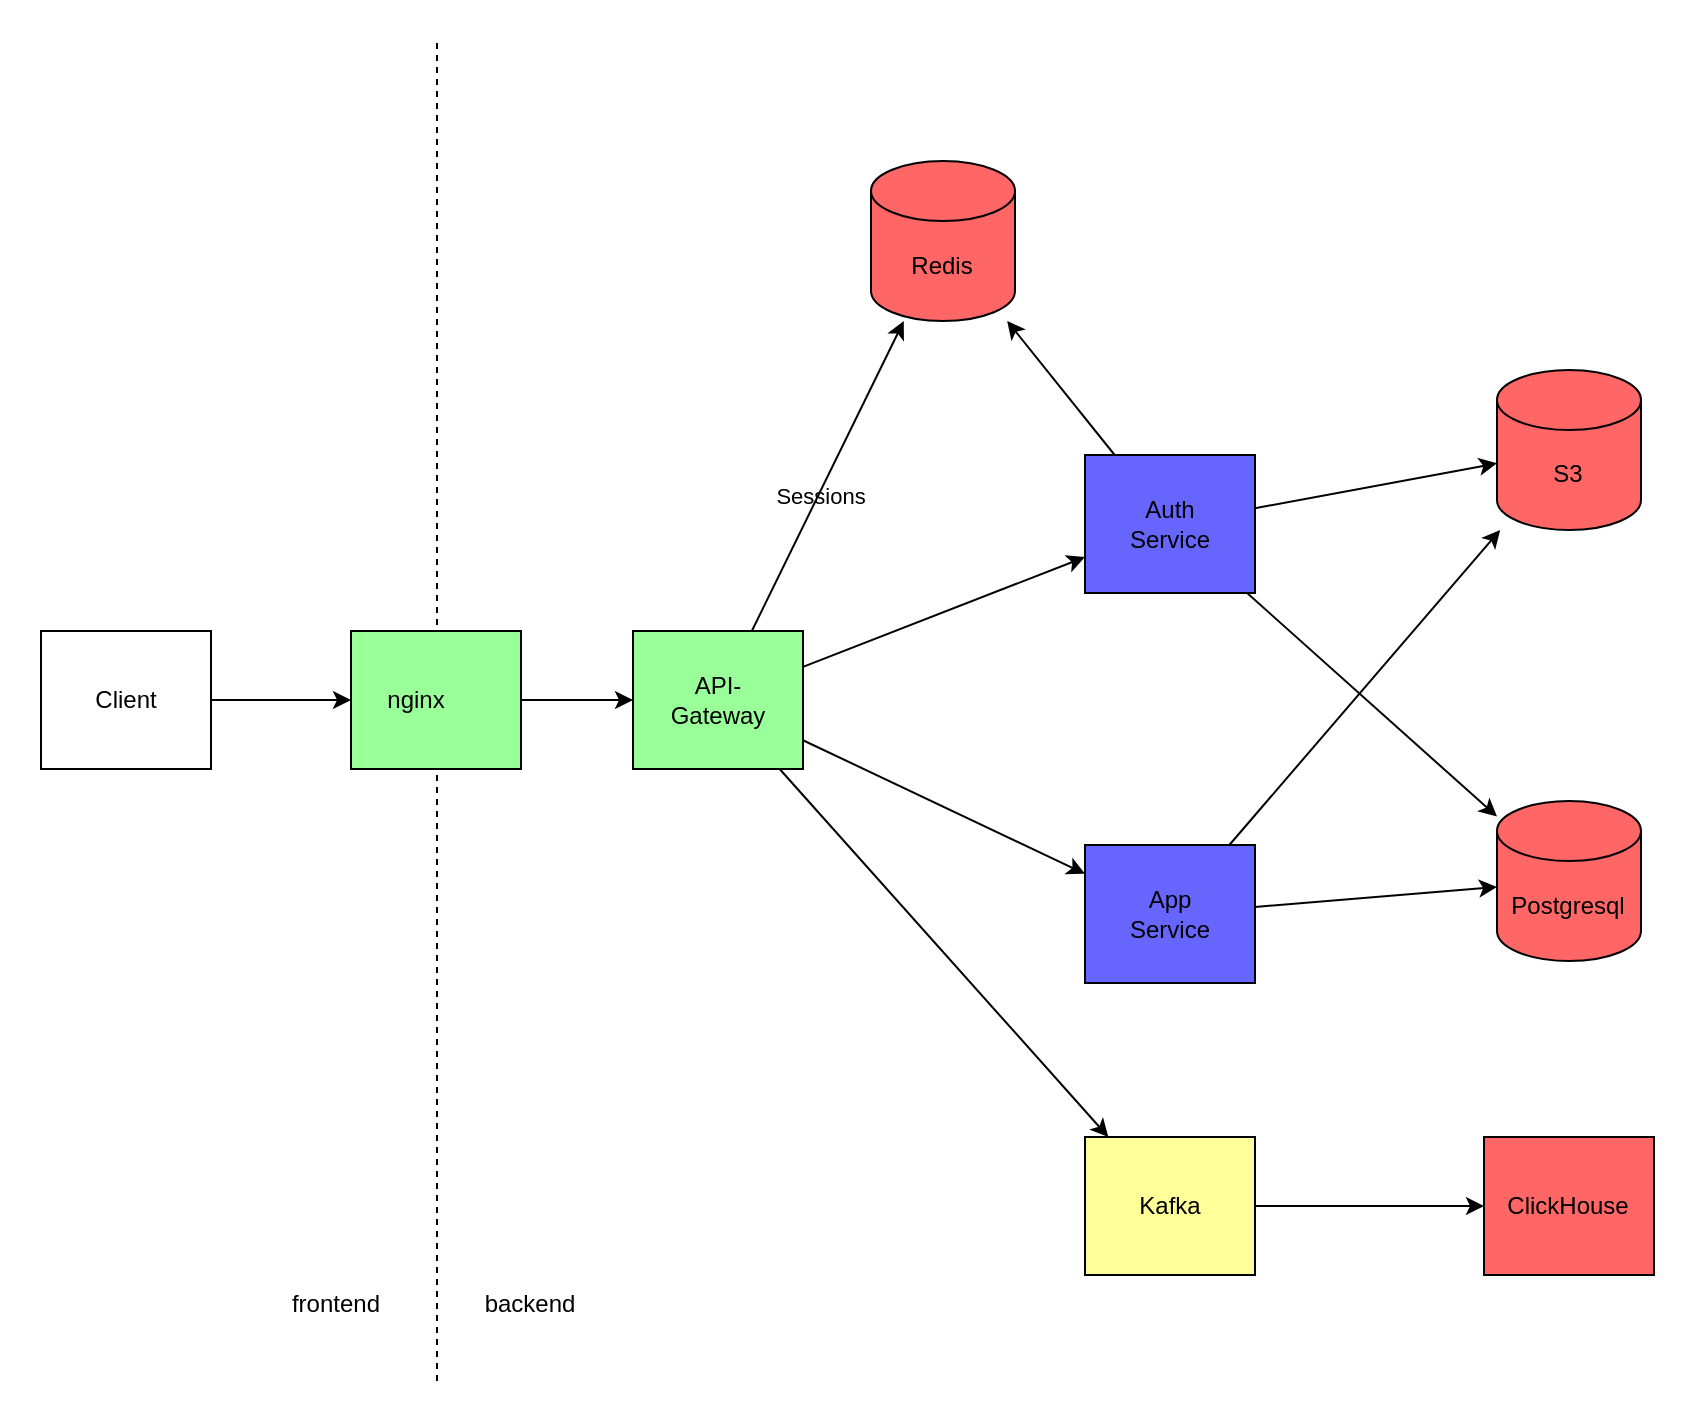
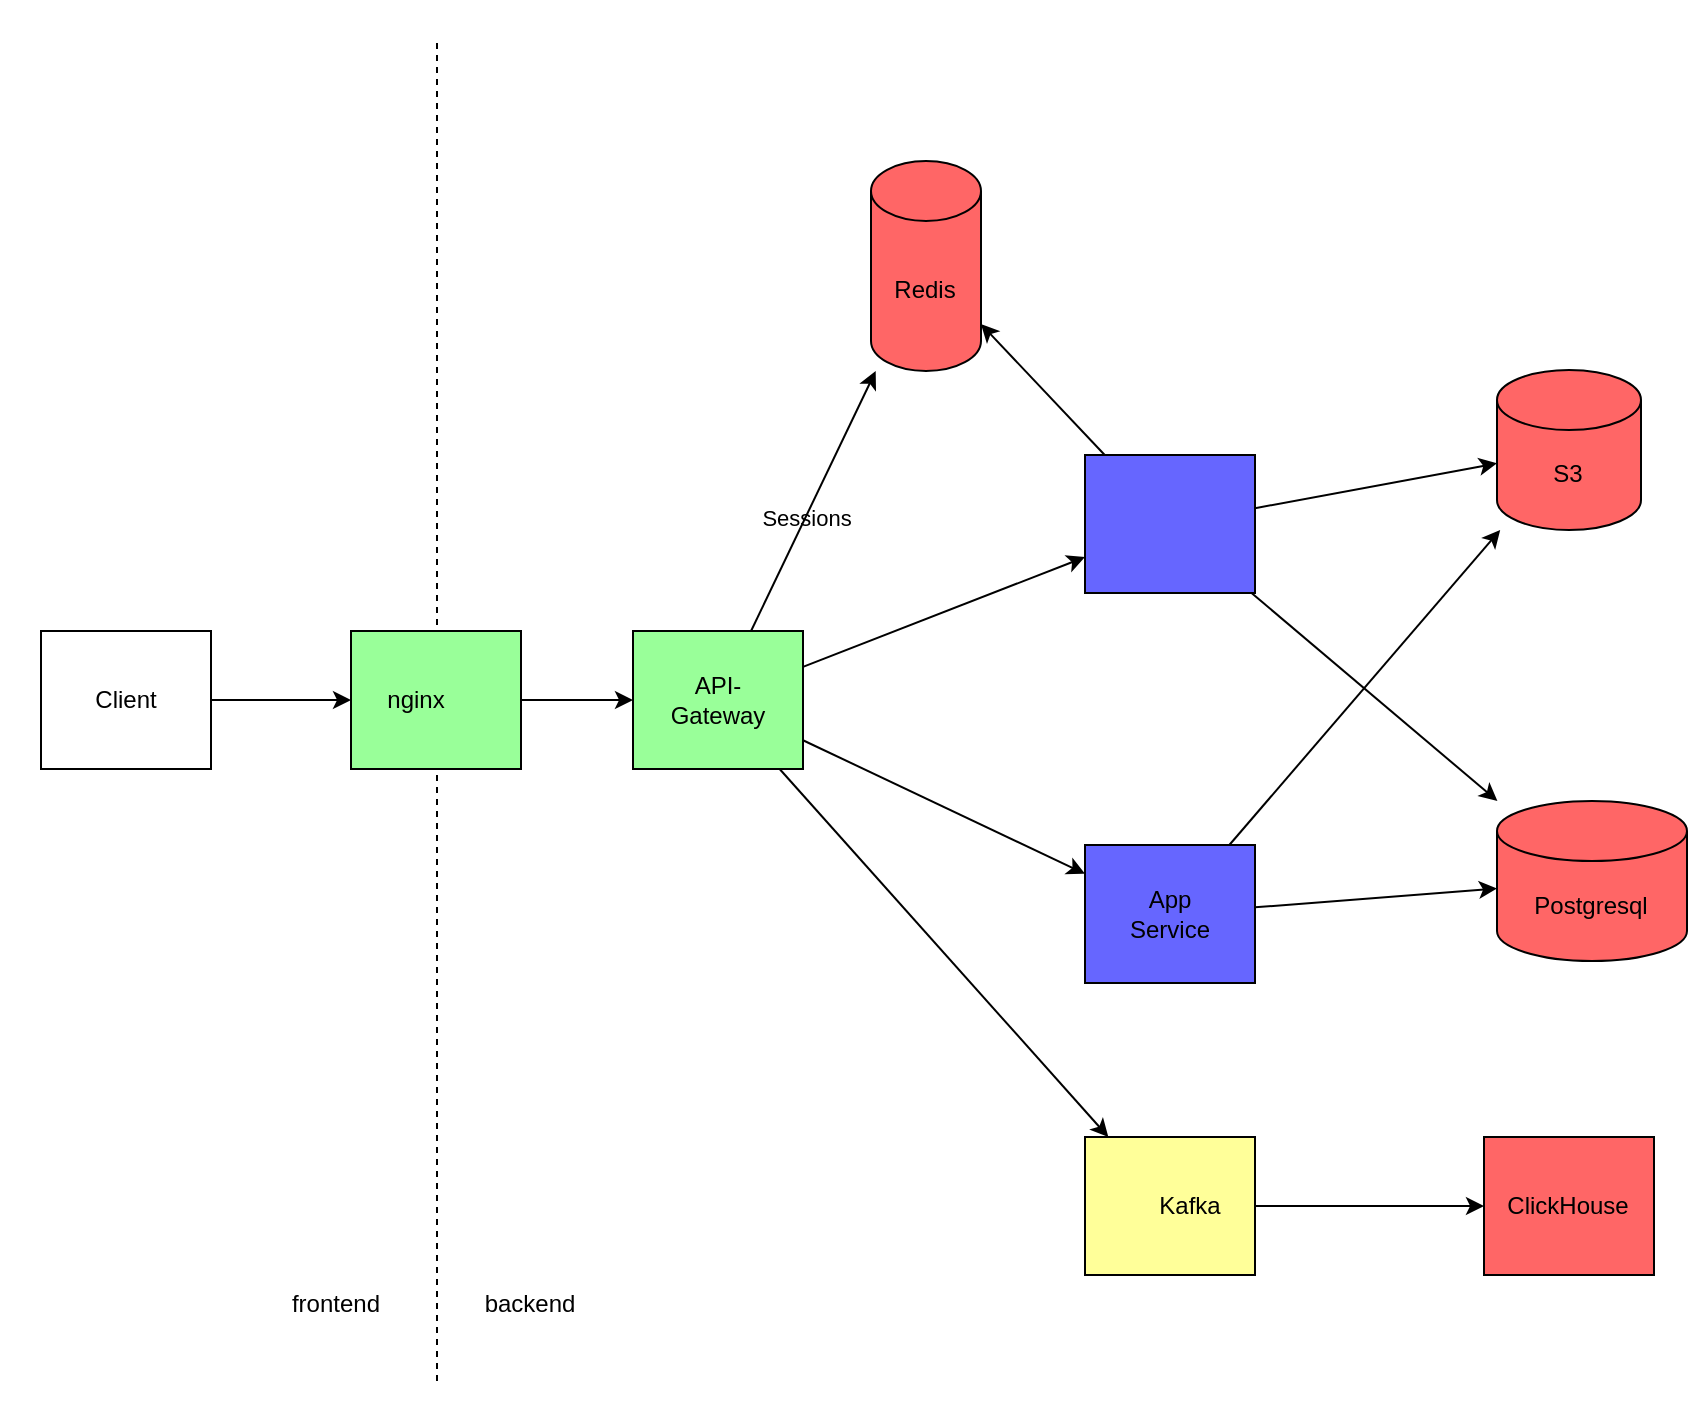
- <mxCell id="18" value="Redis" style="shape=cylinder3;whiteSpace=wrap;html=1;boundedLbl=1;backgroundOutline=1;size=15;strokeColor=#000000;fontColor=#000000;fillColor=#FF6666;" vertex="1" parent="1"><mxGeometry x="435" y="80" width="72" height="80" as="geometry" /></mxCell>
+ <mxCell id="18" value="Redis" style="shape=cylinder3;whiteSpace=wrap;html=1;boundedLbl=1;backgroundOutline=1;size=15;strokeColor=#000000;fontColor=#000000;fillColor=#FF6666;" vertex="1" parent="1"><mxGeometry x="435" y="80" width="55" height="105" as="geometry" /></mxCell>
- <mxCell id="17" value="Auth&lt;br&gt;Service" style="text;html=1;strokeColor=none;fillColor=none;align=center;verticalAlign=middle;whiteSpace=wrap;rounded=0;fontColor=#000000;" vertex="1" parent="1"><mxGeometry x="554.5" y="246.5" width="60" height="30" as="geometry" /></mxCell>
- <mxCell id="5" value="Postgresql" style="shape=cylinder3;whiteSpace=wrap;html=1;boundedLbl=1;backgroundOutline=1;size=15;strokeColor=#000000;fontColor=#000000;fillColor=#FF6666;" vertex="1" parent="1"><mxGeometry x="748" y="400" width="72" height="80" as="geometry" /></mxCell>
+ <mxCell id="5" value="Postgresql" style="shape=cylinder3;whiteSpace=wrap;html=1;boundedLbl=1;backgroundOutline=1;size=15;strokeColor=#000000;fontColor=#000000;fillColor=#FF6666;" vertex="1" parent="1"><mxGeometry x="748" y="400" width="95" height="80" as="geometry" /></mxCell>
- <mxCell id="32" value="Kafka" style="text;html=1;strokeColor=none;fillColor=none;align=center;verticalAlign=middle;whiteSpace=wrap;rounded=0;fontColor=#000000;" vertex="1" parent="1"><mxGeometry x="554.5" y="587.5" width="60" height="30" as="geometry" /></mxCell>
+ <mxCell id="32" value="Kafka" style="text;html=1;strokeColor=none;fillColor=none;align=center;verticalAlign=middle;whiteSpace=wrap;rounded=0;fontColor=#000000;" vertex="1" parent="1"><mxGeometry x="564.5" y="587.5" width="60" height="30" as="geometry" /></mxCell>
